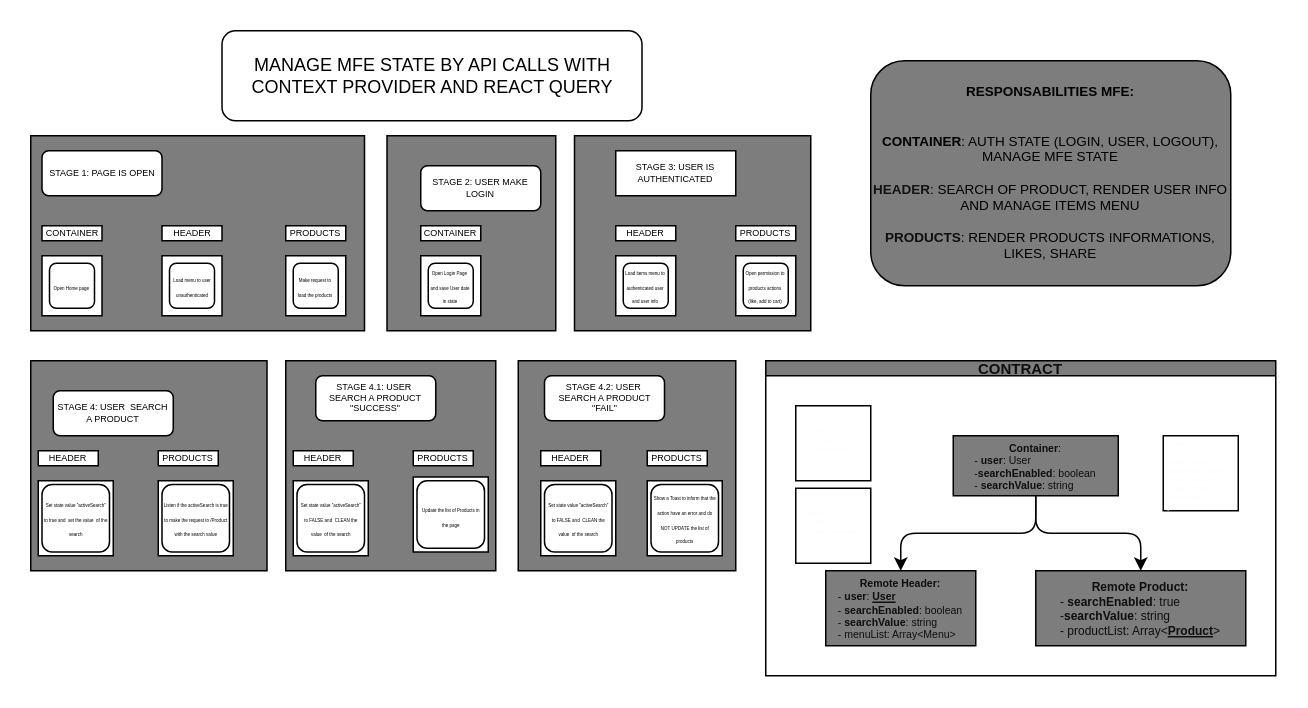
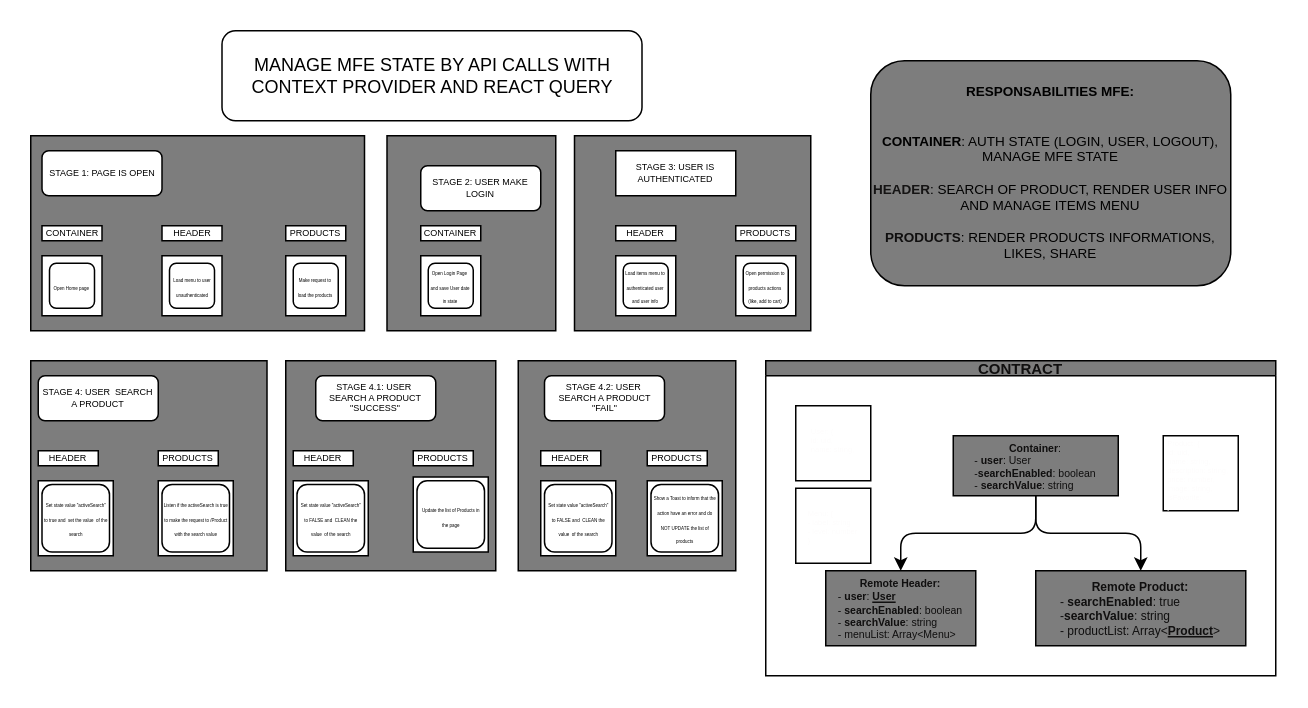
- <mxCell id="30" value="STAGE 4: USER&amp;nbsp; SEARCH A PRODUCT" style="rounded=1;whiteSpace=wrap;html=1;fontSize=6;" parent="1" vertex="1"><mxGeometry x="35" y="260" width="80" height="30" as="geometry" /></mxCell>
+ <mxCell id="30" value="STAGE 4: USER&amp;nbsp; SEARCH A PRODUCT" style="rounded=1;whiteSpace=wrap;html=1;fontSize=6;" parent="1" vertex="1"><mxGeometry x="25" y="250" width="80" height="30" as="geometry" /></mxCell>
